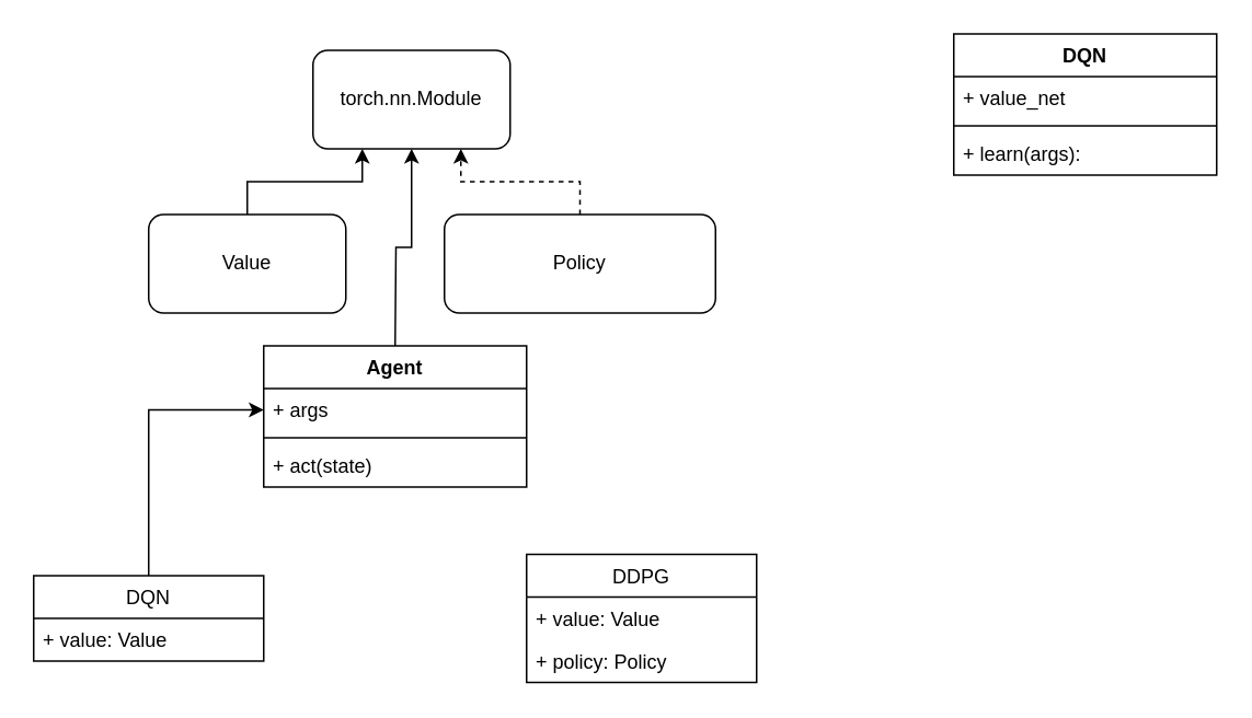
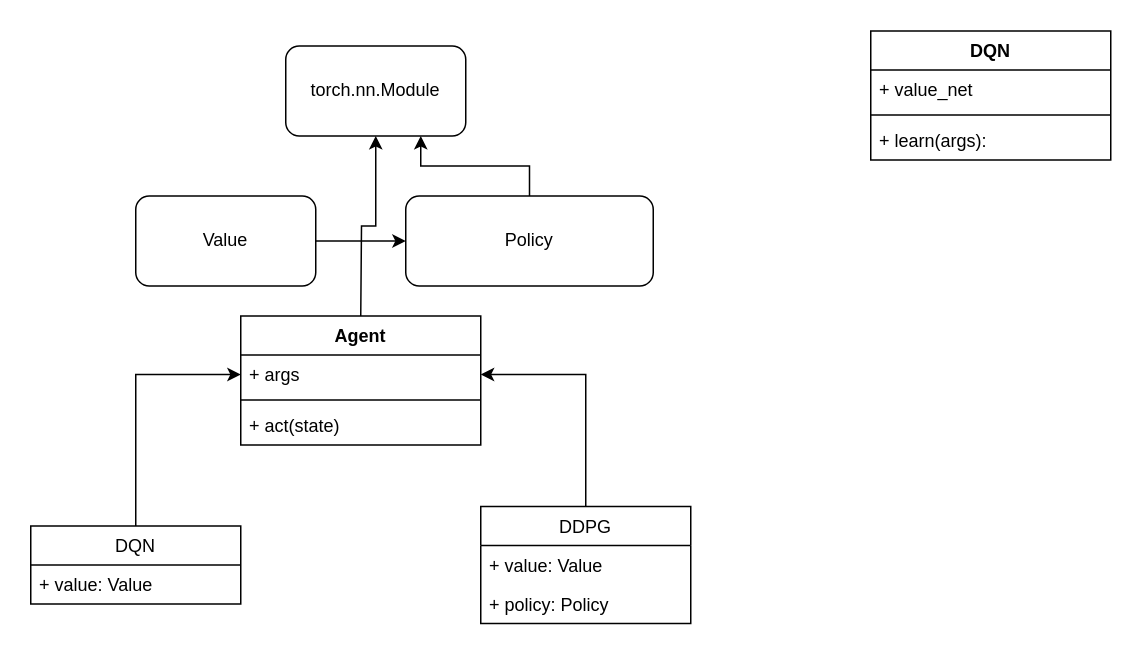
- <mxCell id="3" style="edgeStyle=orthogonalEdgeStyle;rounded=0;orthogonalLoop=1;jettySize=auto;html=1;entryX=0.25;entryY=1;entryDx=0;entryDy=0;" edge="1" parent="1" source="4" target="2"><mxGeometry relative="1" as="geometry" /></mxCell>
+ <mxCell id="3" style="edgeStyle=orthogonalEdgeStyle;rounded=0;orthogonalLoop=1;jettySize=auto;html=1;" edge="1" parent="1" source="4" target="6"><mxGeometry relative="1" as="geometry" /></mxCell>
- <mxCell id="5" style="edgeStyle=orthogonalEdgeStyle;rounded=0;orthogonalLoop=1;jettySize=auto;html=1;entryX=0.75;entryY=1;entryDx=0;entryDy=0;dashed=1;" edge="1" parent="1" source="6" target="2"><mxGeometry relative="1" as="geometry" /></mxCell>
+ <mxCell id="5" style="edgeStyle=orthogonalEdgeStyle;rounded=0;orthogonalLoop=1;jettySize=auto;html=1;entryX=0.75;entryY=1;entryDx=0;entryDy=0;" edge="1" parent="1" source="6" target="2"><mxGeometry relative="1" as="geometry" /></mxCell>
+ <mxCell id="19" style="edgeStyle=orthogonalEdgeStyle;rounded=0;orthogonalLoop=1;jettySize=auto;html=1;entryX=1;entryY=0.5;entryDx=0;entryDy=0;" edge="1" parent="1" source="20" target="13"><mxGeometry relative="1" as="geometry" /></mxCell>
